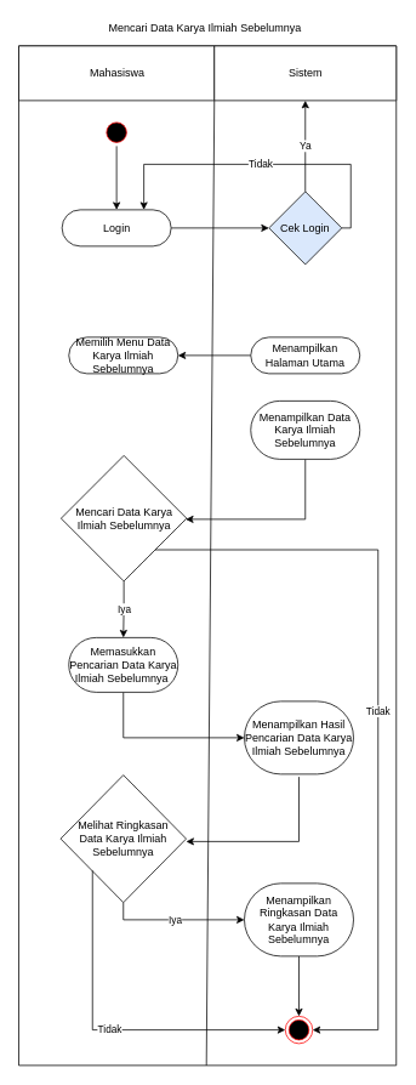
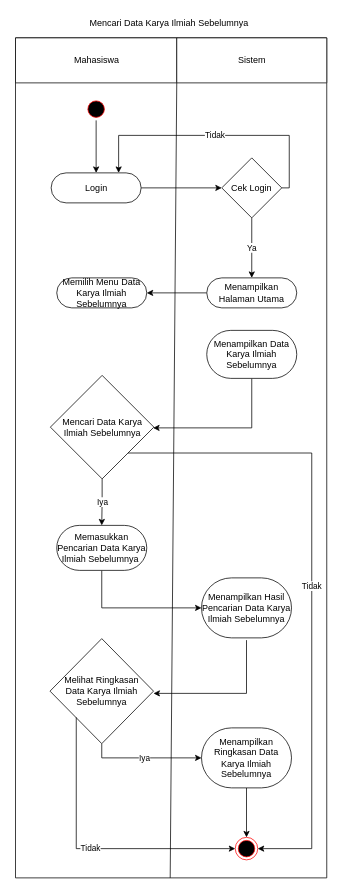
- <mxCell id="11" value="Ya" style="edgeStyle=orthogonalEdgeStyle;rounded=0;orthogonalLoop=1;jettySize=auto;html=1;" parent="1" source="12" target="5" edge="1"><mxGeometry relative="1" as="geometry"><mxPoint x="335" y="370" as="targetPoint" /></mxGeometry></mxCell>
+ <mxCell id="11" value="Ya" style="edgeStyle=orthogonalEdgeStyle;rounded=0;orthogonalLoop=1;jettySize=auto;html=1;entryX=0.5;entryY=0;entryDx=0;entryDy=0;" parent="1" source="12" target="14" edge="1"><mxGeometry relative="1" as="geometry"><mxPoint x="335" y="370" as="targetPoint" /></mxGeometry></mxCell>
- <mxCell id="12" value="Cek Login" style="rhombus;whiteSpace=wrap;html=1;fillColor=#dae8fc;" parent="1" vertex="1"><mxGeometry x="295" y="210" width="80" height="80" as="geometry" /></mxCell>
+ <mxCell id="12" value="Cek Login" style="rhombus;whiteSpace=wrap;html=1;" parent="1" vertex="1"><mxGeometry x="295" y="210" width="80" height="80" as="geometry" /></mxCell>
